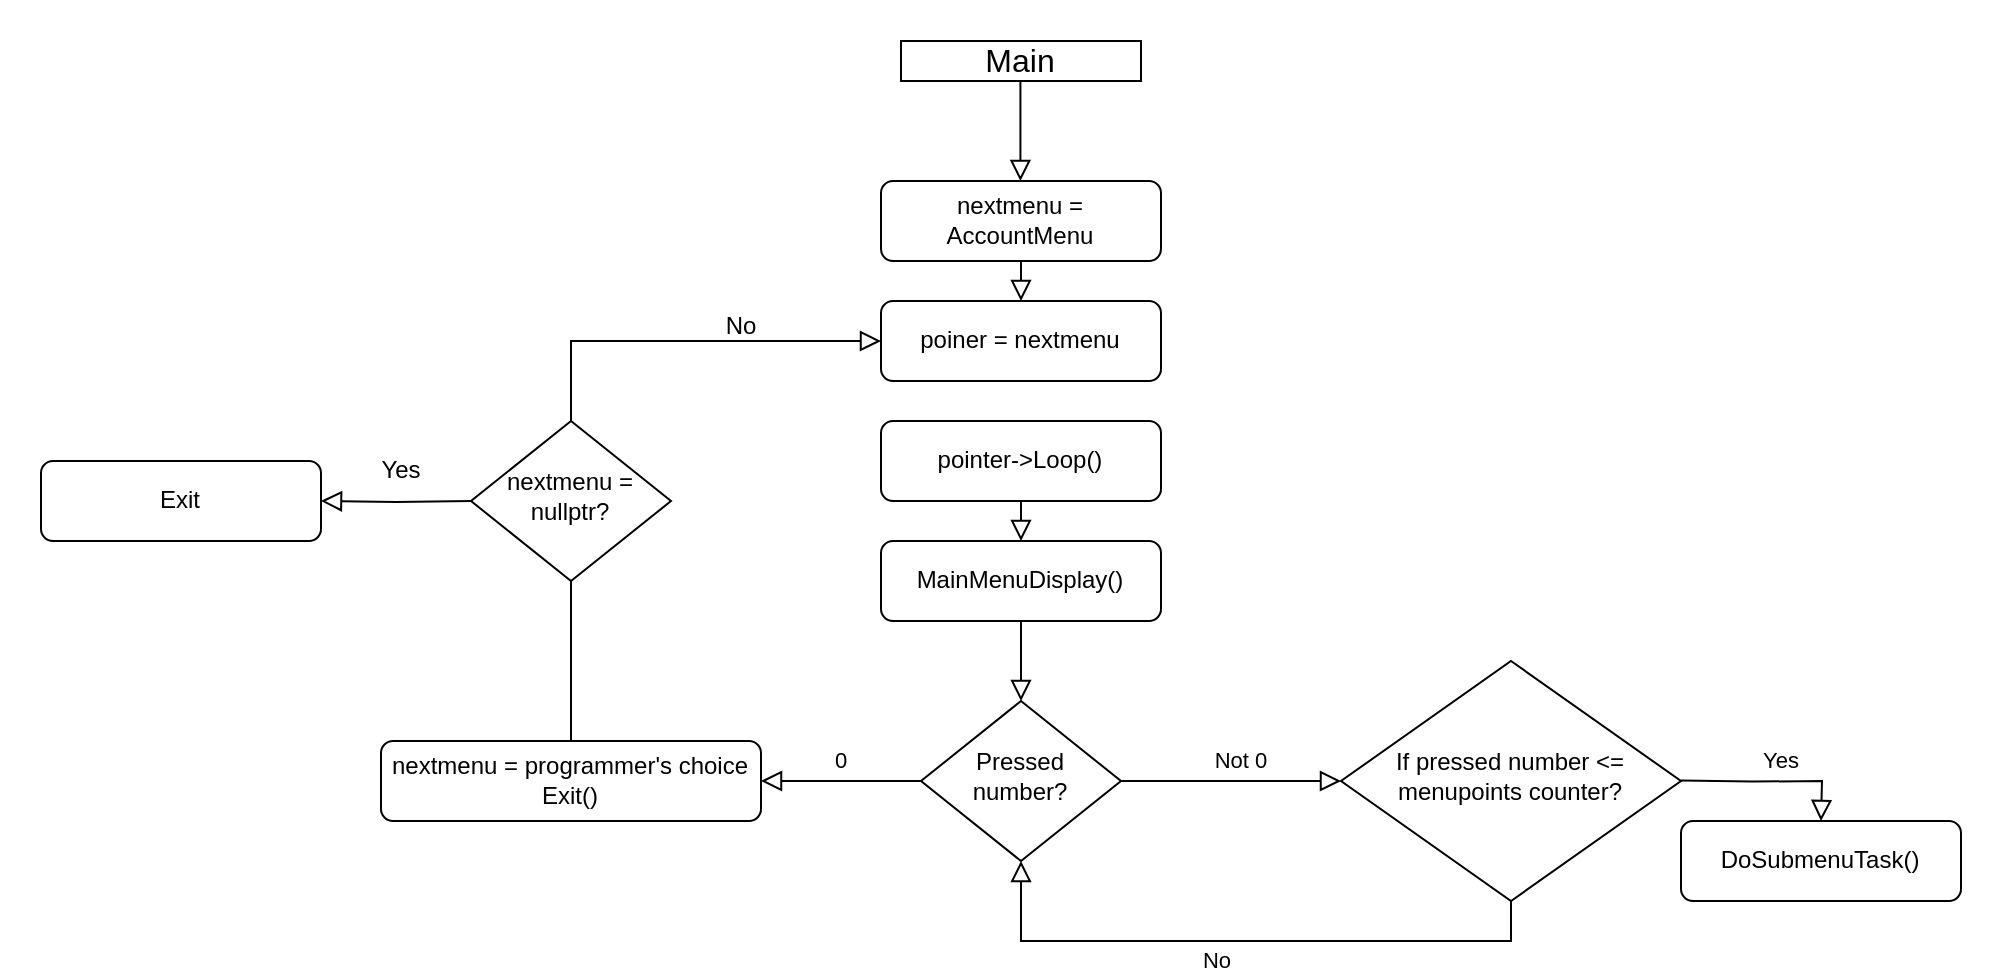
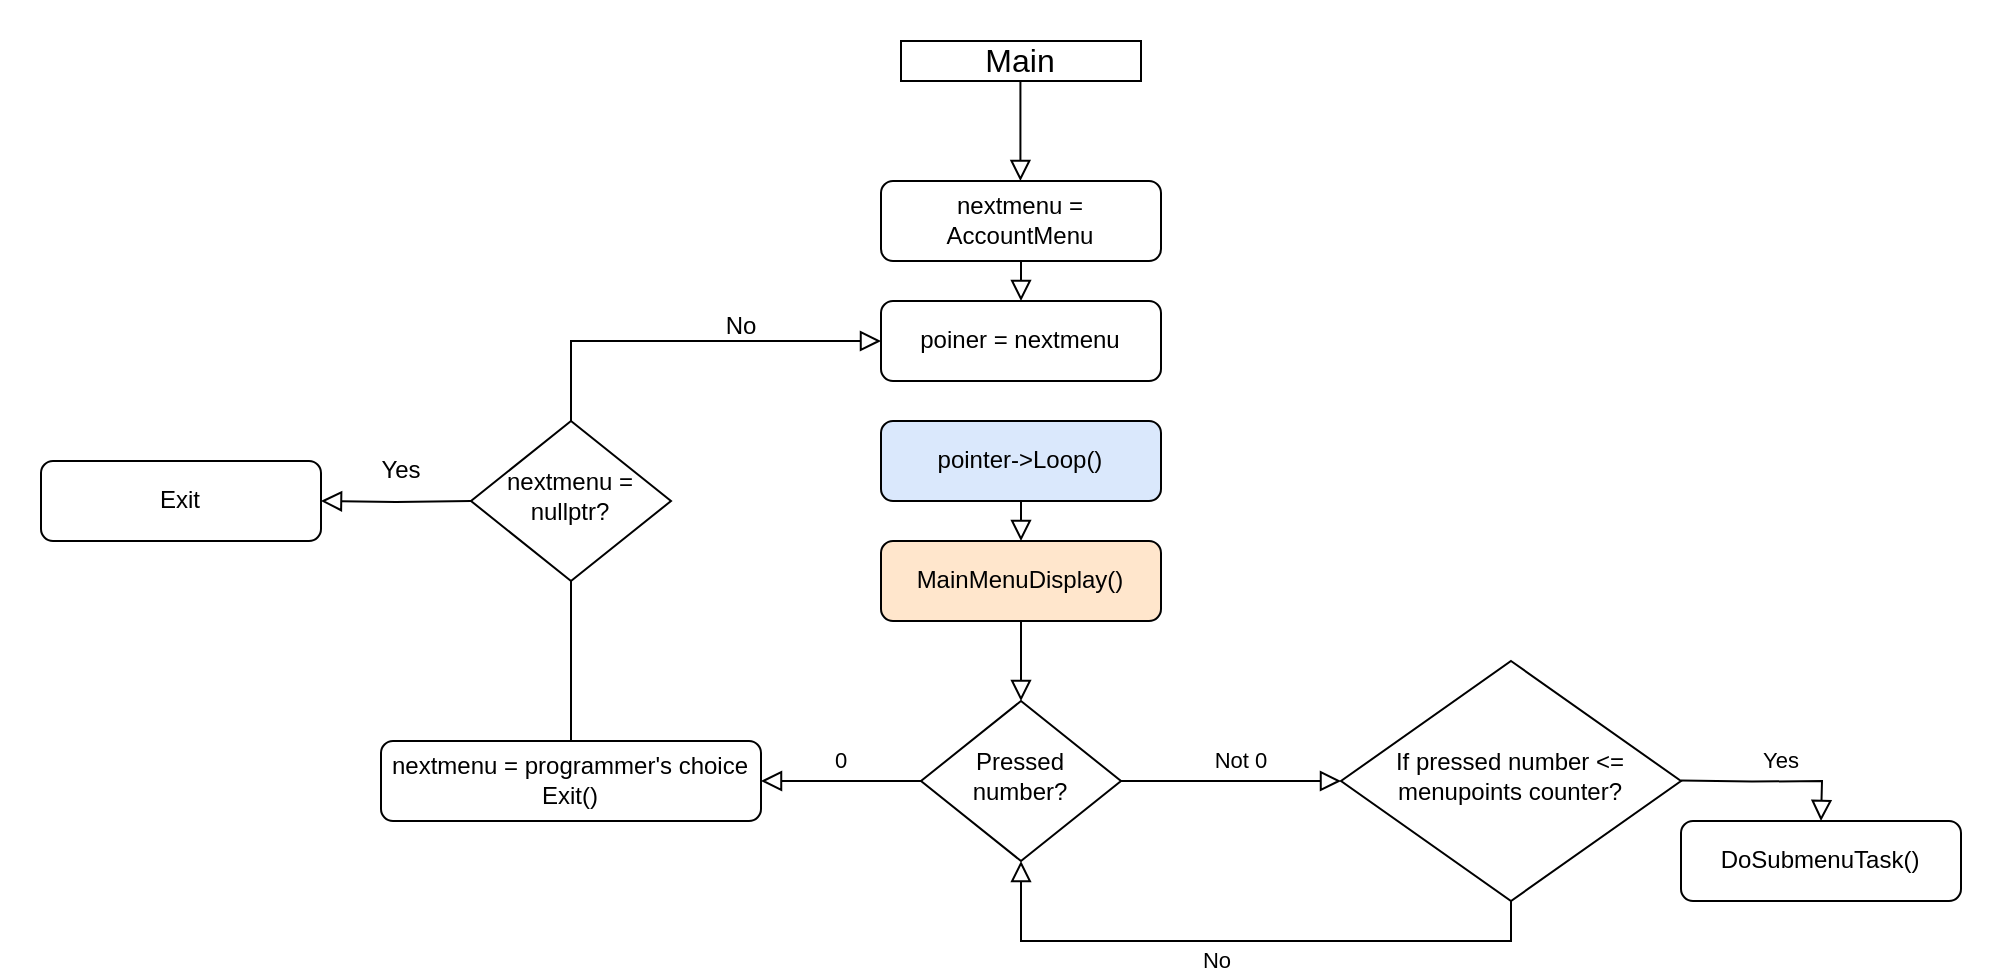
- <mxCell id="6" value="pointer-&amp;gt;Loop()" style="rounded=1;whiteSpace=wrap;html=1;fontSize=12;glass=0;strokeWidth=1;shadow=0;" parent="1" vertex="1"><mxGeometry x="440" y="210" width="140" height="40" as="geometry" /></mxCell>
+ <mxCell id="6" value="pointer-&amp;gt;Loop()" style="rounded=1;whiteSpace=wrap;html=1;fontSize=12;glass=0;strokeWidth=1;shadow=0;fillColor=#dae8fc;" parent="1" vertex="1"><mxGeometry x="440" y="210" width="140" height="40" as="geometry" /></mxCell>
- <mxCell id="7" value="MainMenuDisplay()" style="rounded=1;whiteSpace=wrap;html=1;fontSize=12;glass=0;strokeWidth=1;shadow=0;" parent="1" vertex="1"><mxGeometry x="440" y="270" width="140" height="40" as="geometry" /></mxCell>
+ <mxCell id="7" value="MainMenuDisplay()" style="rounded=1;whiteSpace=wrap;html=1;fontSize=12;glass=0;strokeWidth=1;shadow=0;fillColor=#ffe6cc;" parent="1" vertex="1"><mxGeometry x="440" y="270" width="140" height="40" as="geometry" /></mxCell>
